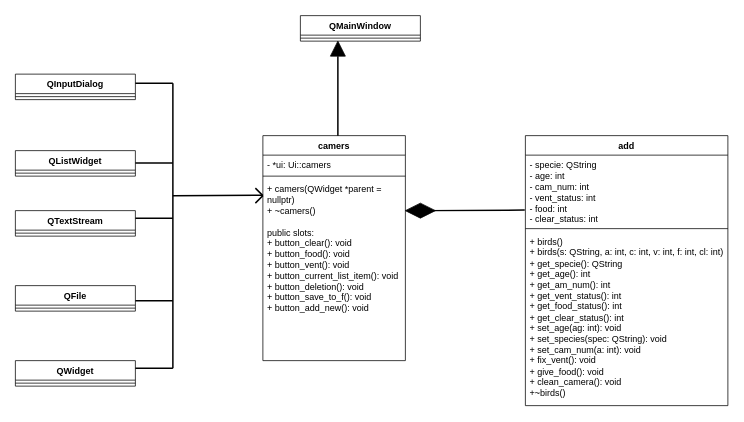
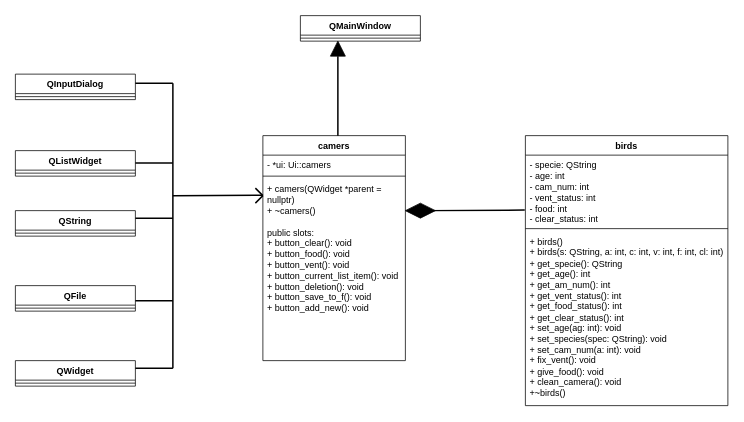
- <mxCell id="2" value="add" style="swimlane;fontStyle=1;align=center;verticalAlign=top;childLayout=stackLayout;horizontal=1;startSize=26;horizontalStack=0;resizeParent=1;resizeParentMax=0;resizeLast=0;collapsible=1;marginBottom=0;whiteSpace=wrap;html=1;" parent="1" vertex="1"><mxGeometry x="700" y="180" width="270" height="360" as="geometry" /></mxCell>
+ <mxCell id="2" value="birds" style="swimlane;fontStyle=1;align=center;verticalAlign=top;childLayout=stackLayout;horizontal=1;startSize=26;horizontalStack=0;resizeParent=1;resizeParentMax=0;resizeLast=0;collapsible=1;marginBottom=0;whiteSpace=wrap;html=1;" parent="1" vertex="1"><mxGeometry x="700" y="180" width="270" height="360" as="geometry" /></mxCell>
- <mxCell id="20" value="QTextStream" style="swimlane;fontStyle=1;align=center;verticalAlign=top;childLayout=stackLayout;horizontal=1;startSize=26;horizontalStack=0;resizeParent=1;resizeParentMax=0;resizeLast=0;collapsible=1;marginBottom=0;whiteSpace=wrap;html=1;" vertex="1" parent="1"><mxGeometry x="20" y="280" width="160" height="34" as="geometry" /></mxCell>
+ <mxCell id="20" value="QString" style="swimlane;fontStyle=1;align=center;verticalAlign=top;childLayout=stackLayout;horizontal=1;startSize=26;horizontalStack=0;resizeParent=1;resizeParentMax=0;resizeLast=0;collapsible=1;marginBottom=0;whiteSpace=wrap;html=1;" vertex="1" parent="1"><mxGeometry x="20" y="280" width="160" height="34" as="geometry" /></mxCell>
